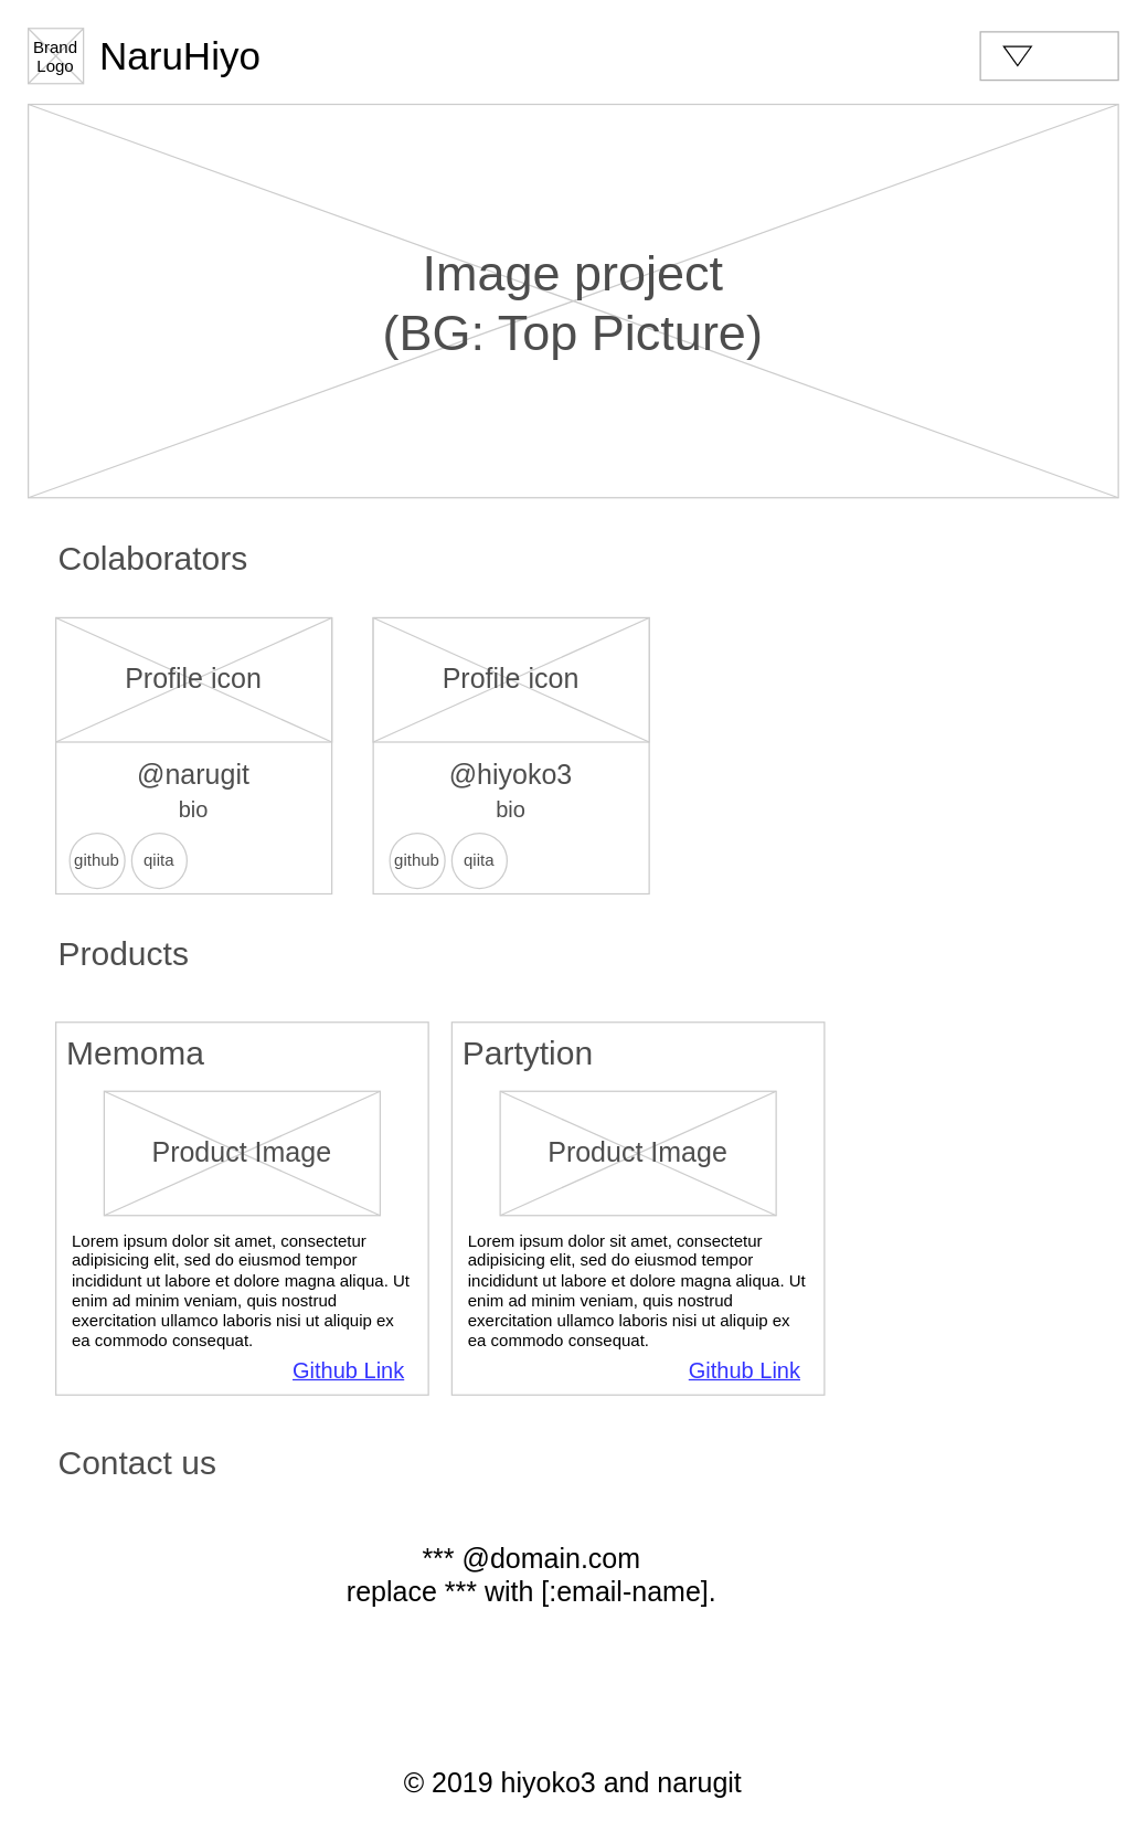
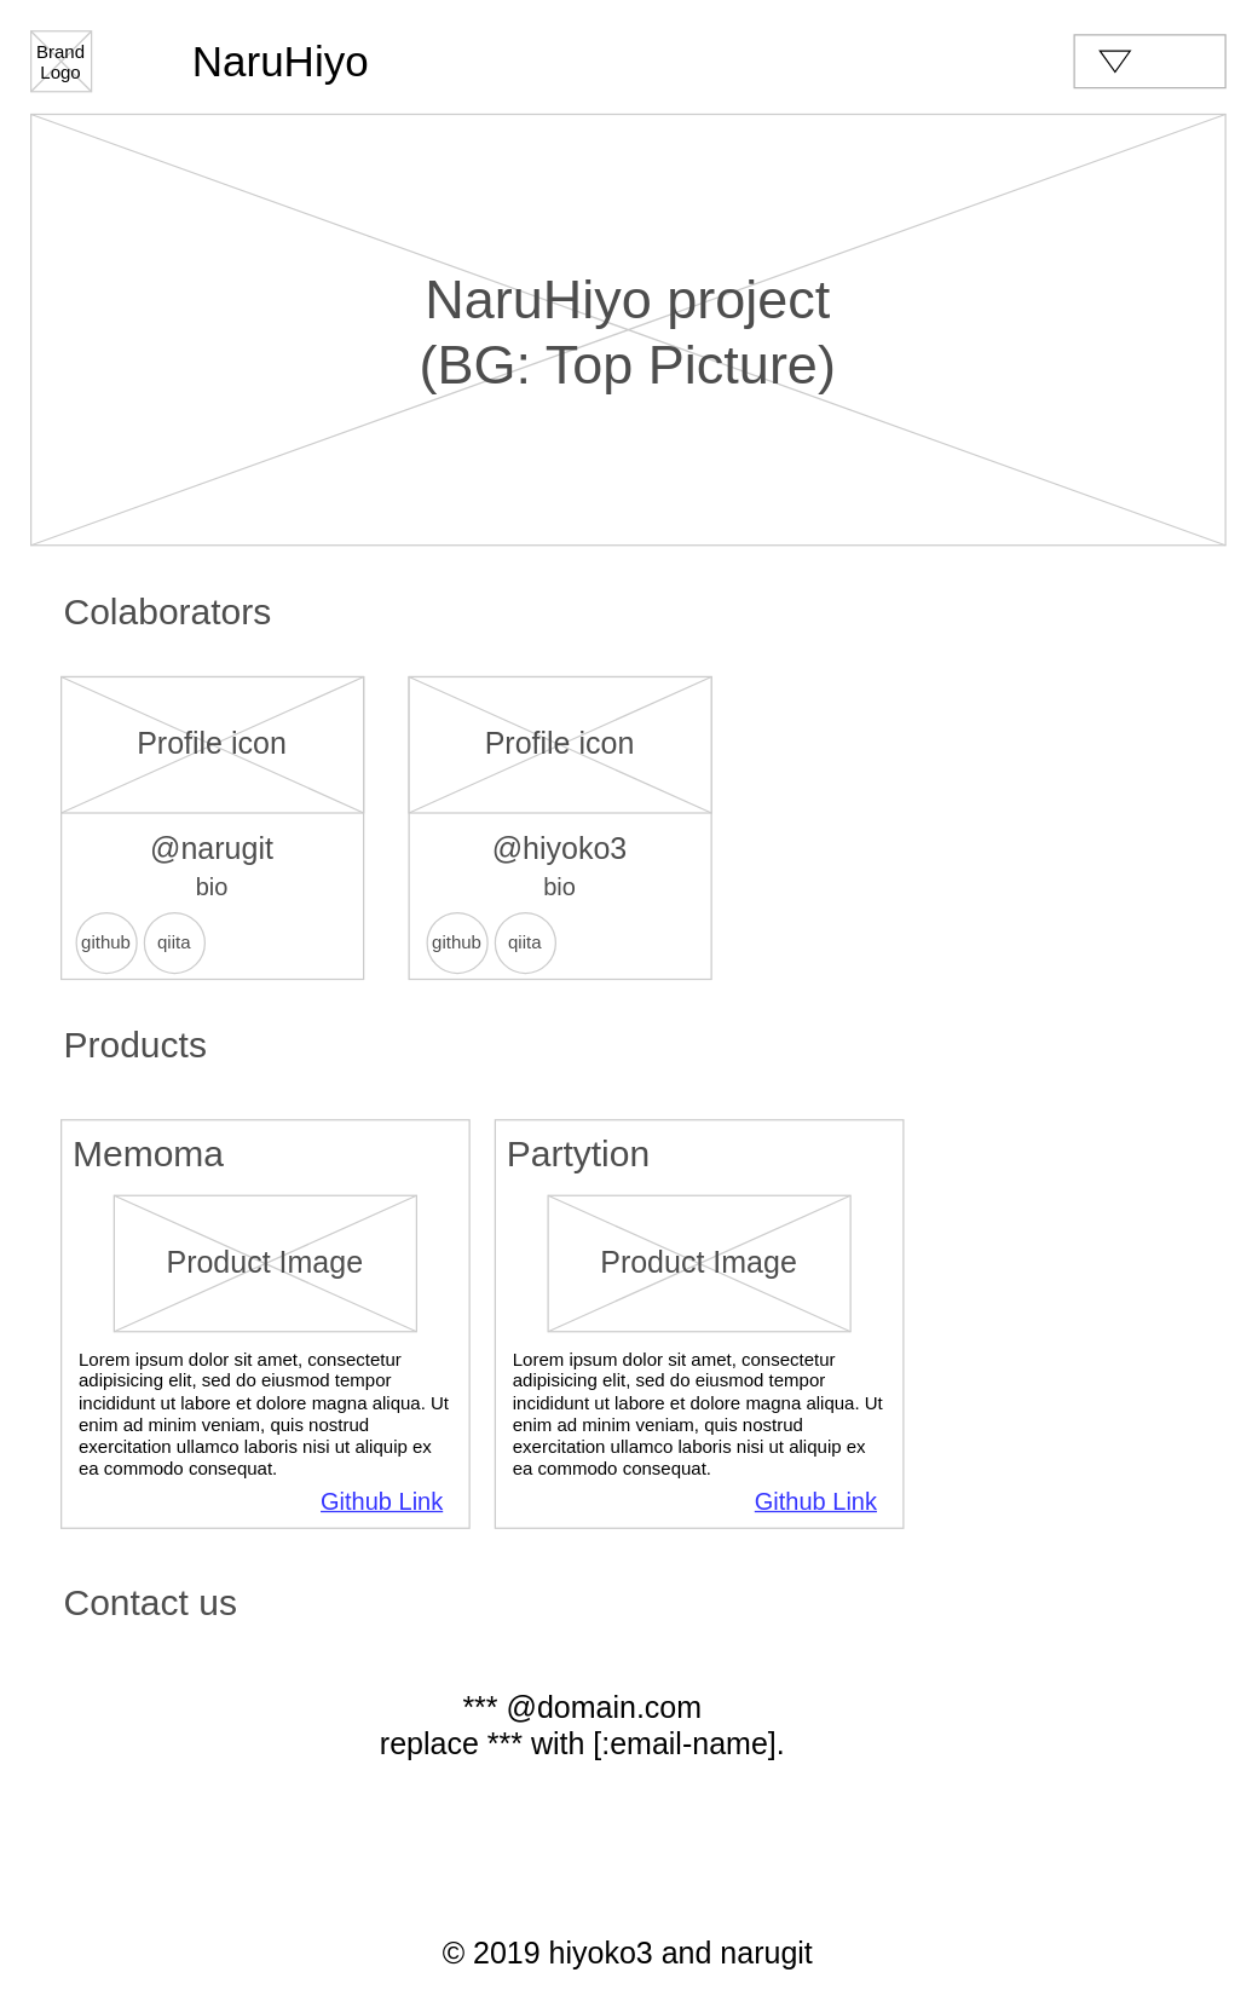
- <mxCell id="4" value="NaruHiyo" style="text;spacingTop=-5;fontSize=28;fontStyle=0;verticalAlign=middle;" parent="1" vertex="1"><mxGeometry x="70" y="20" width="230" height="40" as="geometry" /></mxCell>
+ <mxCell id="4" value="NaruHiyo" style="text;spacingTop=-5;fontSize=28;fontStyle=0;verticalAlign=middle;" parent="1" vertex="1"><mxGeometry x="125" y="20" width="230" height="40" as="geometry" /></mxCell>
- <mxCell id="11" value="Image project&#10;(BG: Top Picture)" style="text;spacingTop=-5;align=center;verticalAlign=middle;fontSize=36;fontColor=#4D4D4D;" parent="9" vertex="1"><mxGeometry width="790" height="285" as="geometry" /></mxCell>
+ <mxCell id="11" value="NaruHiyo project&#10;(BG: Top Picture)" style="text;spacingTop=-5;align=center;verticalAlign=middle;fontSize=36;fontColor=#4D4D4D;" parent="9" vertex="1"><mxGeometry width="790" height="285" as="geometry" /></mxCell>
